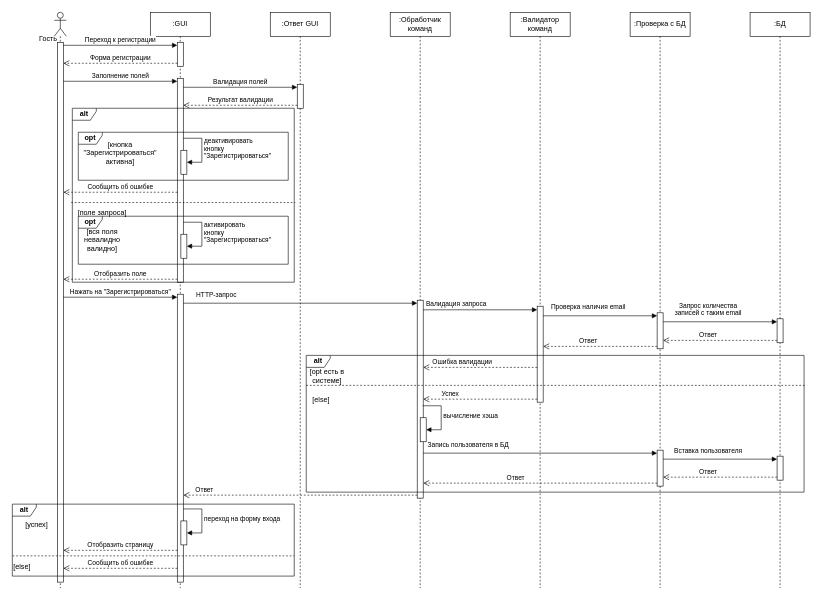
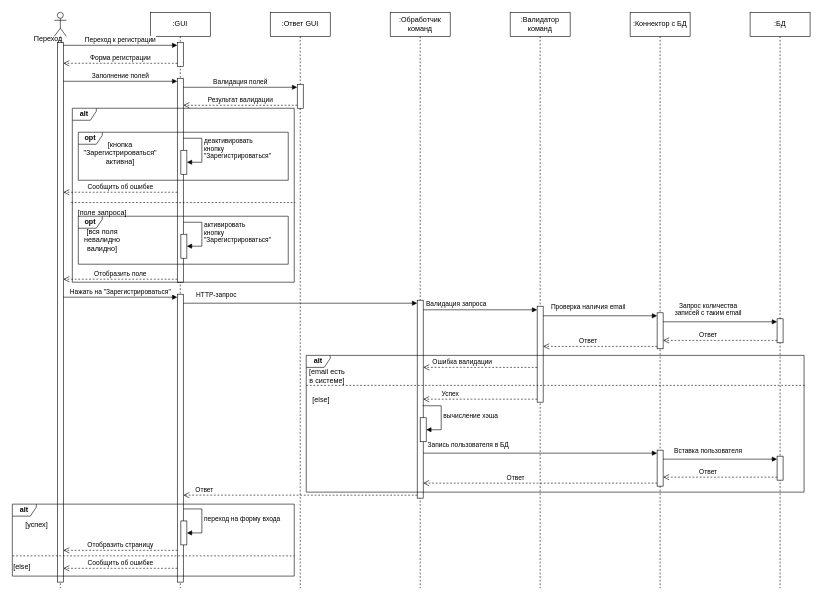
- <mxCell id="36" value=":Проверка с БД" style="shape=umlLifeline;perimeter=lifelinePerimeter;whiteSpace=wrap;html=1;container=1;dropTarget=0;collapsible=0;recursiveResize=0;outlineConnect=0;portConstraint=eastwest;newEdgeStyle={&quot;curved&quot;:0,&quot;rounded&quot;:0};" parent="1" vertex="1"><mxGeometry x="1050" y="20" width="100" height="960" as="geometry" /></mxCell>
+ <mxCell id="36" value=":Коннектор с БД" style="shape=umlLifeline;perimeter=lifelinePerimeter;whiteSpace=wrap;html=1;container=1;dropTarget=0;collapsible=0;recursiveResize=0;outlineConnect=0;portConstraint=eastwest;newEdgeStyle={&quot;curved&quot;:0,&quot;rounded&quot;:0};" parent="1" vertex="1"><mxGeometry x="1050" y="20" width="100" height="960" as="geometry" /></mxCell>
- <mxCell id="4" value="Гость" style="text;html=1;align=center;verticalAlign=middle;whiteSpace=wrap;rounded=0;" parent="1" vertex="1"><mxGeometry x="50" y="50" width="60" height="30" as="geometry" /></mxCell>
+ <mxCell id="4" value="Переход" style="text;html=1;align=center;verticalAlign=middle;whiteSpace=wrap;rounded=0;" parent="1" vertex="1"><mxGeometry x="50" y="50" width="60" height="30" as="geometry" /></mxCell>
- <mxCell id="49" value="[opt есть в системе]" style="text;html=1;align=center;verticalAlign=middle;whiteSpace=wrap;rounded=0;" parent="1" vertex="1"><mxGeometry x="510" y="612" width="70" height="30" as="geometry" /></mxCell>
+ <mxCell id="49" value="[email есть в системе]" style="text;html=1;align=center;verticalAlign=middle;whiteSpace=wrap;rounded=0;" parent="1" vertex="1"><mxGeometry x="510" y="612" width="70" height="30" as="geometry" /></mxCell>
